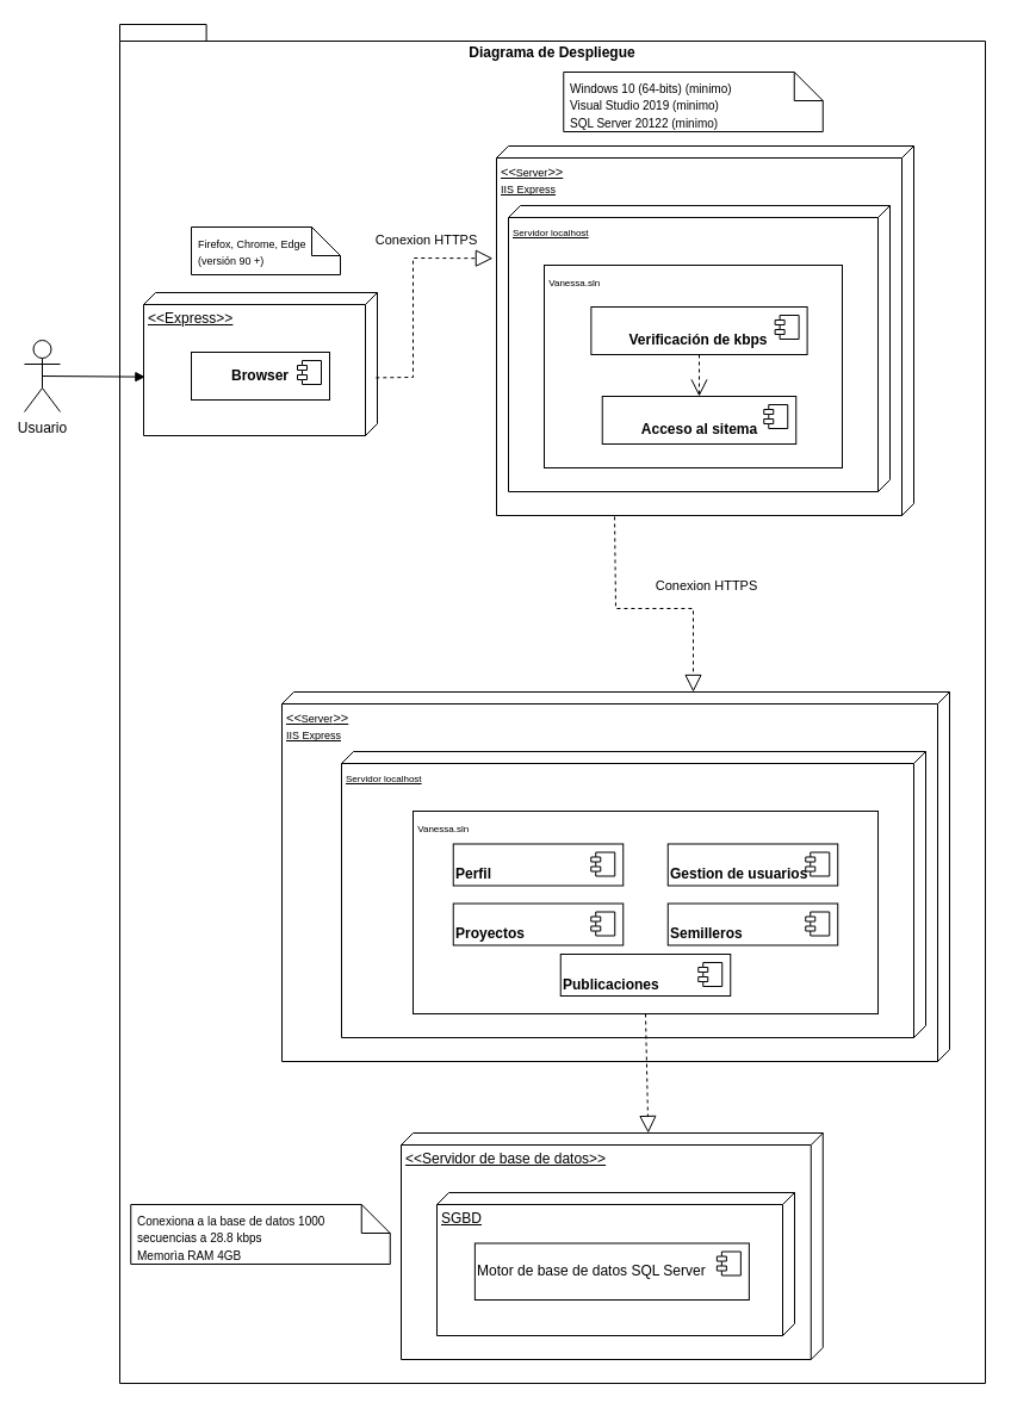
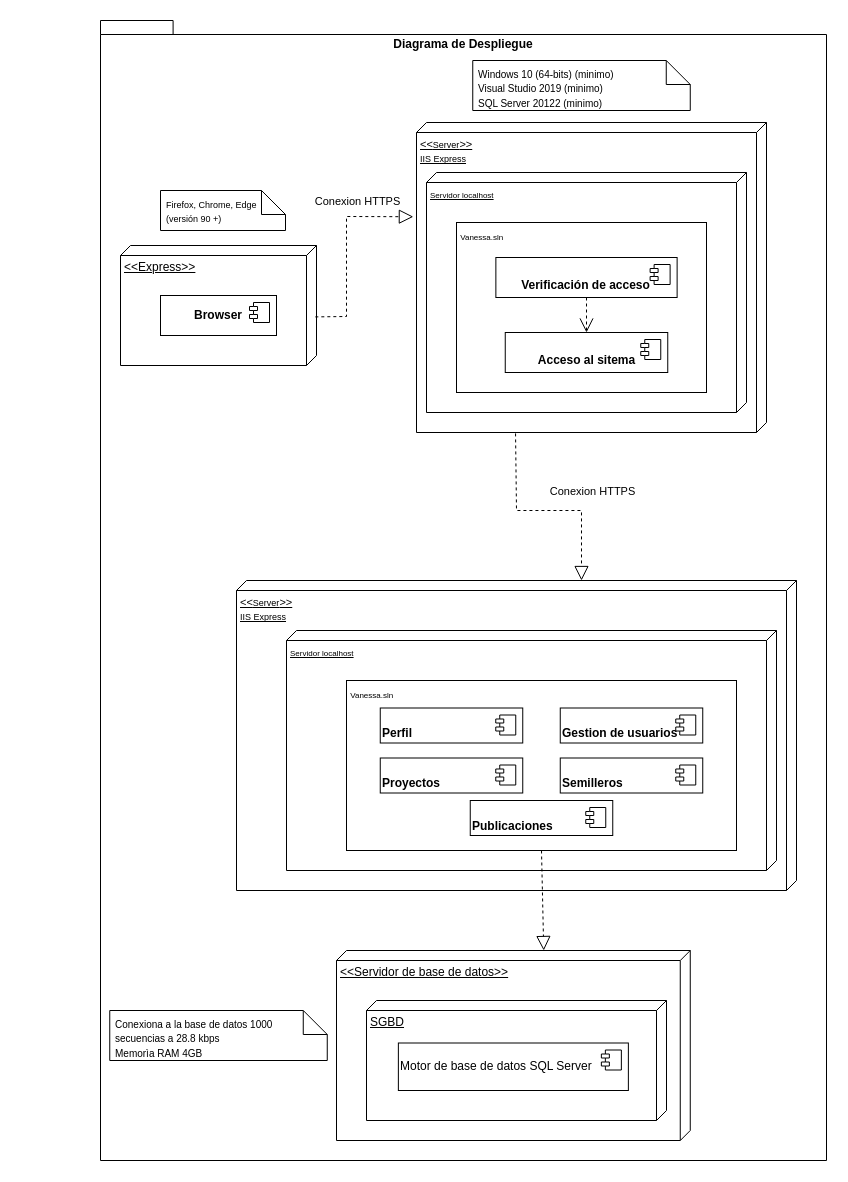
- <mxCell id="13" value="&lt;br&gt;&lt;b&gt;Verificación de kbps&lt;/b&gt;" style="html=1;dropTarget=0;whiteSpace=wrap;" vertex="1" parent="1"><mxGeometry x="495.37" y="257" width="181.25" height="40" as="geometry" /></mxCell>
+ <mxCell id="13" value="&lt;br&gt;&lt;b&gt;Verificación de acceso&lt;/b&gt;" style="html=1;dropTarget=0;whiteSpace=wrap;" vertex="1" parent="1"><mxGeometry x="495.37" y="257" width="181.25" height="40" as="geometry" /></mxCell>
- <mxCell id="4" value="Usuario" style="shape=umlActor;verticalLabelPosition=bottom;verticalAlign=top;html=1;" vertex="1" parent="1"><mxGeometry x="20" y="285" width="30" height="60" as="geometry" /></mxCell>
- <mxCell id="10" value="" style="html=1;verticalAlign=bottom;endArrow=block;curved=0;rounded=0;exitX=0.5;exitY=0.5;exitDx=0;exitDy=0;exitPerimeter=0;entryX=0.589;entryY=0.993;entryDx=0;entryDy=0;entryPerimeter=0;" edge="1" parent="1" source="4" target="3"><mxGeometry width="80" relative="1" as="geometry"><mxPoint x="56" y="324.41" as="sourcePoint" /><mxPoint x="136" y="324.41" as="targetPoint" /></mxGeometry></mxCell>
